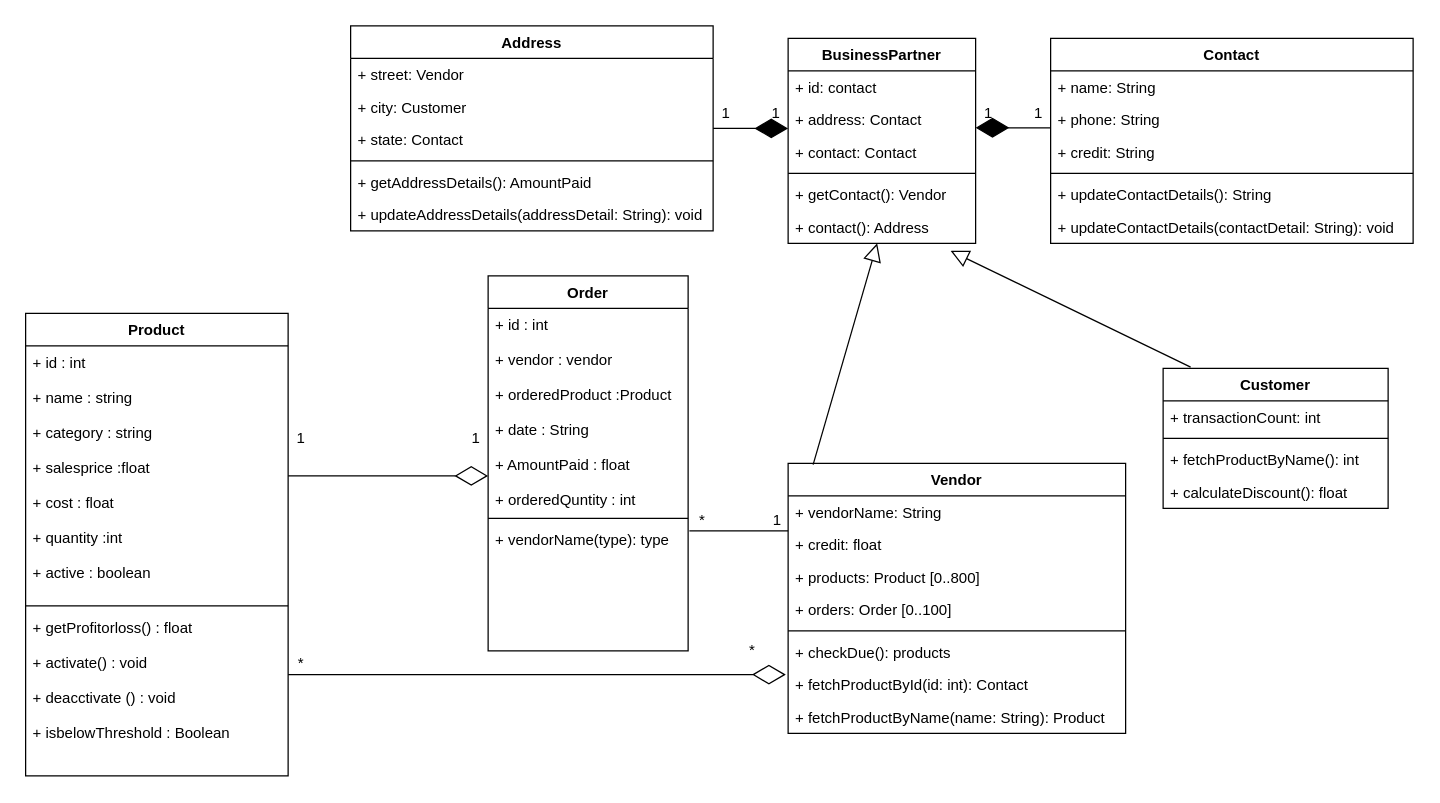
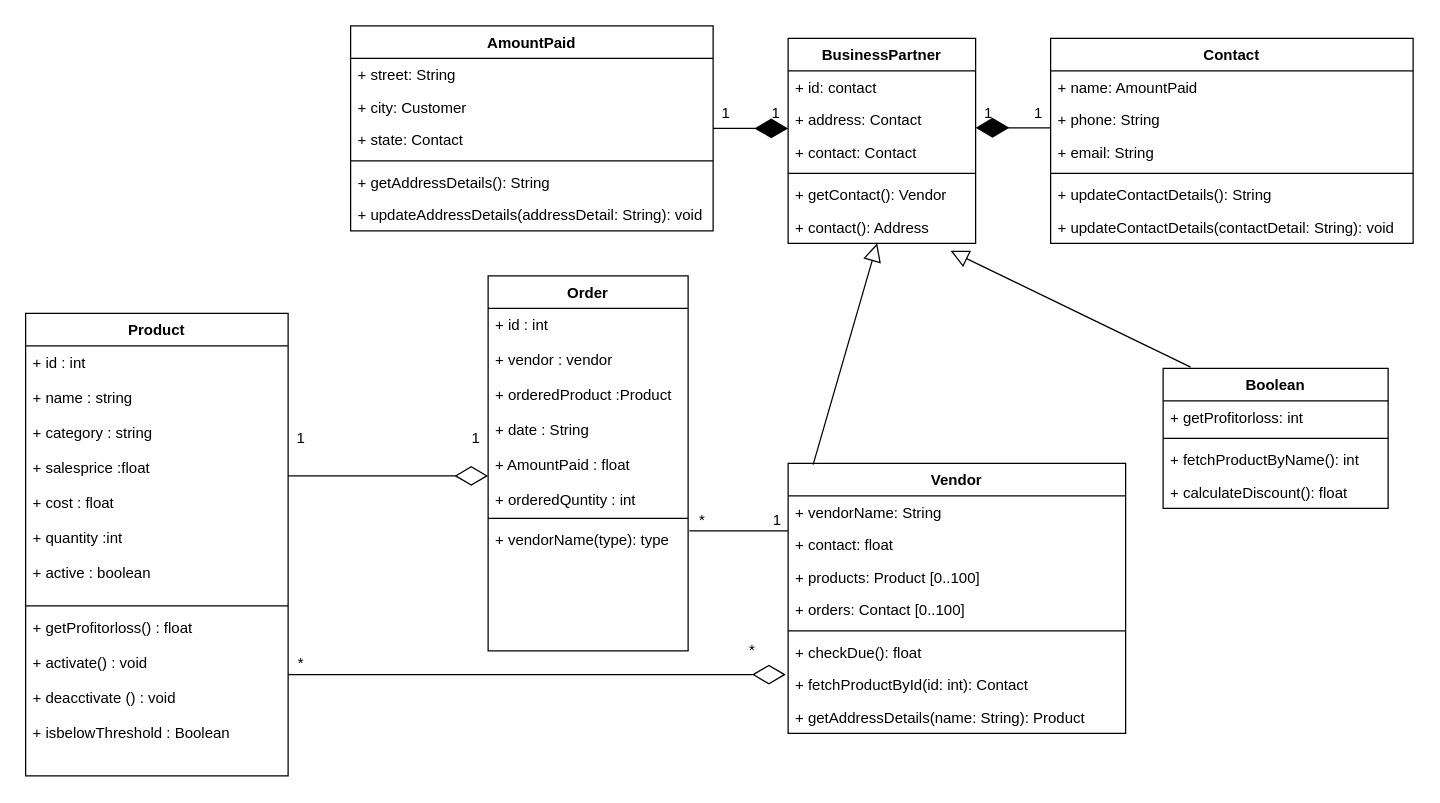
- <mxCell id="23" value="Address" style="swimlane;fontStyle=1;align=center;verticalAlign=top;childLayout=stackLayout;horizontal=1;startSize=26;horizontalStack=0;resizeParent=1;resizeParentMax=0;resizeLast=0;collapsible=1;marginBottom=0;" vertex="1" parent="1"><mxGeometry x="280" y="20" width="290" height="164" as="geometry"><mxRectangle x="200" y="120" width="80" height="26" as="alternateBounds" /></mxGeometry></mxCell>
+ <mxCell id="23" value="AmountPaid" style="swimlane;fontStyle=1;align=center;verticalAlign=top;childLayout=stackLayout;horizontal=1;startSize=26;horizontalStack=0;resizeParent=1;resizeParentMax=0;resizeLast=0;collapsible=1;marginBottom=0;" vertex="1" parent="1"><mxGeometry x="280" y="20" width="290" height="164" as="geometry"><mxRectangle x="200" y="120" width="80" height="26" as="alternateBounds" /></mxGeometry></mxCell>
- <mxCell id="24" value="+ street: Vendor" style="text;strokeColor=none;fillColor=none;align=left;verticalAlign=top;spacingLeft=4;spacingRight=4;overflow=hidden;rotatable=0;points=[[0,0.5],[1,0.5]];portConstraint=eastwest;" vertex="1" parent="23"><mxGeometry y="26" width="290" height="26" as="geometry" /></mxCell>
+ <mxCell id="24" value="+ street: String" style="text;strokeColor=none;fillColor=none;align=left;verticalAlign=top;spacingLeft=4;spacingRight=4;overflow=hidden;rotatable=0;points=[[0,0.5],[1,0.5]];portConstraint=eastwest;" vertex="1" parent="23"><mxGeometry y="26" width="290" height="26" as="geometry" /></mxCell>
- <mxCell id="38" value="+ name: String" style="text;strokeColor=none;fillColor=none;align=left;verticalAlign=top;spacingLeft=4;spacingRight=4;overflow=hidden;rotatable=0;points=[[0,0.5],[1,0.5]];portConstraint=eastwest;" vertex="1" parent="37"><mxGeometry y="26" width="290" height="26" as="geometry" /></mxCell>
+ <mxCell id="38" value="+ name: AmountPaid" style="text;strokeColor=none;fillColor=none;align=left;verticalAlign=top;spacingLeft=4;spacingRight=4;overflow=hidden;rotatable=0;points=[[0,0.5],[1,0.5]];portConstraint=eastwest;" vertex="1" parent="37"><mxGeometry y="26" width="290" height="26" as="geometry" /></mxCell>
- <mxCell id="40" value="+ credit: String" style="text;strokeColor=none;fillColor=none;align=left;verticalAlign=top;spacingLeft=4;spacingRight=4;overflow=hidden;rotatable=0;points=[[0,0.5],[1,0.5]];portConstraint=eastwest;" vertex="1" parent="37"><mxGeometry y="78" width="290" height="26" as="geometry" /></mxCell>
+ <mxCell id="40" value="+ email: String" style="text;strokeColor=none;fillColor=none;align=left;verticalAlign=top;spacingLeft=4;spacingRight=4;overflow=hidden;rotatable=0;points=[[0,0.5],[1,0.5]];portConstraint=eastwest;" vertex="1" parent="37"><mxGeometry y="78" width="290" height="26" as="geometry" /></mxCell>
- <mxCell id="28" value="+ getAddressDetails(): AmountPaid" style="text;strokeColor=none;fillColor=none;align=left;verticalAlign=top;spacingLeft=4;spacingRight=4;overflow=hidden;rotatable=0;points=[[0,0.5],[1,0.5]];portConstraint=eastwest;" vertex="1" parent="23"><mxGeometry y="112" width="290" height="26" as="geometry" /></mxCell>
+ <mxCell id="28" value="+ getAddressDetails(): String" style="text;strokeColor=none;fillColor=none;align=left;verticalAlign=top;spacingLeft=4;spacingRight=4;overflow=hidden;rotatable=0;points=[[0,0.5],[1,0.5]];portConstraint=eastwest;" vertex="1" parent="23"><mxGeometry y="112" width="290" height="26" as="geometry" /></mxCell>
- <mxCell id="50" value="Customer" style="swimlane;fontStyle=1;align=center;verticalAlign=top;childLayout=stackLayout;horizontal=1;startSize=26;horizontalStack=0;resizeParent=1;resizeParentMax=0;resizeLast=0;collapsible=1;marginBottom=0;" vertex="1" parent="1"><mxGeometry x="930" y="294" width="180" height="112" as="geometry"><mxRectangle x="200" y="120" width="80" height="26" as="alternateBounds" /></mxGeometry></mxCell>
+ <mxCell id="50" value="Boolean" style="swimlane;fontStyle=1;align=center;verticalAlign=top;childLayout=stackLayout;horizontal=1;startSize=26;horizontalStack=0;resizeParent=1;resizeParentMax=0;resizeLast=0;collapsible=1;marginBottom=0;" vertex="1" parent="1"><mxGeometry x="930" y="294" width="180" height="112" as="geometry"><mxRectangle x="200" y="120" width="80" height="26" as="alternateBounds" /></mxGeometry></mxCell>
- <mxCell id="51" value="+ transactionCount: int" style="text;strokeColor=none;fillColor=none;align=left;verticalAlign=top;spacingLeft=4;spacingRight=4;overflow=hidden;rotatable=0;points=[[0,0.5],[1,0.5]];portConstraint=eastwest;" vertex="1" parent="50"><mxGeometry y="26" width="180" height="26" as="geometry" /></mxCell>
+ <mxCell id="51" value="+ getProfitorloss: int" style="text;strokeColor=none;fillColor=none;align=left;verticalAlign=top;spacingLeft=4;spacingRight=4;overflow=hidden;rotatable=0;points=[[0,0.5],[1,0.5]];portConstraint=eastwest;" vertex="1" parent="50"><mxGeometry y="26" width="180" height="26" as="geometry" /></mxCell>
- <mxCell id="12" value="+ credit: float" style="text;strokeColor=none;fillColor=none;align=left;verticalAlign=top;spacingLeft=4;spacingRight=4;overflow=hidden;rotatable=0;points=[[0,0.5],[1,0.5]];portConstraint=eastwest;" vertex="1" parent="10"><mxGeometry y="52" width="270" height="26" as="geometry" /></mxCell>
+ <mxCell id="12" value="+ contact: float" style="text;strokeColor=none;fillColor=none;align=left;verticalAlign=top;spacingLeft=4;spacingRight=4;overflow=hidden;rotatable=0;points=[[0,0.5],[1,0.5]];portConstraint=eastwest;" vertex="1" parent="10"><mxGeometry y="52" width="270" height="26" as="geometry" /></mxCell>
- <mxCell id="13" value="+ products: Product [0..800]" style="text;strokeColor=none;fillColor=none;align=left;verticalAlign=top;spacingLeft=4;spacingRight=4;overflow=hidden;rotatable=0;points=[[0,0.5],[1,0.5]];portConstraint=eastwest;" vertex="1" parent="10"><mxGeometry y="78" width="270" height="26" as="geometry" /></mxCell>
+ <mxCell id="13" value="+ products: Product [0..100]" style="text;strokeColor=none;fillColor=none;align=left;verticalAlign=top;spacingLeft=4;spacingRight=4;overflow=hidden;rotatable=0;points=[[0,0.5],[1,0.5]];portConstraint=eastwest;" vertex="1" parent="10"><mxGeometry y="78" width="270" height="26" as="geometry" /></mxCell>
- <mxCell id="14" value="+ orders: Order [0..100]" style="text;strokeColor=none;fillColor=none;align=left;verticalAlign=top;spacingLeft=4;spacingRight=4;overflow=hidden;rotatable=0;points=[[0,0.5],[1,0.5]];portConstraint=eastwest;" vertex="1" parent="10"><mxGeometry y="104" width="270" height="26" as="geometry" /></mxCell>
+ <mxCell id="14" value="+ orders: Contact [0..100]" style="text;strokeColor=none;fillColor=none;align=left;verticalAlign=top;spacingLeft=4;spacingRight=4;overflow=hidden;rotatable=0;points=[[0,0.5],[1,0.5]];portConstraint=eastwest;" vertex="1" parent="10"><mxGeometry y="104" width="270" height="26" as="geometry" /></mxCell>
- <mxCell id="16" value="+ checkDue(): products" style="text;strokeColor=none;fillColor=none;align=left;verticalAlign=top;spacingLeft=4;spacingRight=4;overflow=hidden;rotatable=0;points=[[0,0.5],[1,0.5]];portConstraint=eastwest;" vertex="1" parent="10"><mxGeometry y="138" width="270" height="26" as="geometry" /></mxCell>
+ <mxCell id="16" value="+ checkDue(): float" style="text;strokeColor=none;fillColor=none;align=left;verticalAlign=top;spacingLeft=4;spacingRight=4;overflow=hidden;rotatable=0;points=[[0,0.5],[1,0.5]];portConstraint=eastwest;" vertex="1" parent="10"><mxGeometry y="138" width="270" height="26" as="geometry" /></mxCell>
- <mxCell id="18" value="+ fetchProductByName(name: String): Product" style="text;strokeColor=none;fillColor=none;align=left;verticalAlign=top;spacingLeft=4;spacingRight=4;overflow=hidden;rotatable=0;points=[[0,0.5],[1,0.5]];portConstraint=eastwest;" vertex="1" parent="10"><mxGeometry y="190" width="270" height="26" as="geometry" /></mxCell>
+ <mxCell id="18" value="+ getAddressDetails(name: String): Product" style="text;strokeColor=none;fillColor=none;align=left;verticalAlign=top;spacingLeft=4;spacingRight=4;overflow=hidden;rotatable=0;points=[[0,0.5],[1,0.5]];portConstraint=eastwest;" vertex="1" parent="10"><mxGeometry y="190" width="270" height="26" as="geometry" /></mxCell>
